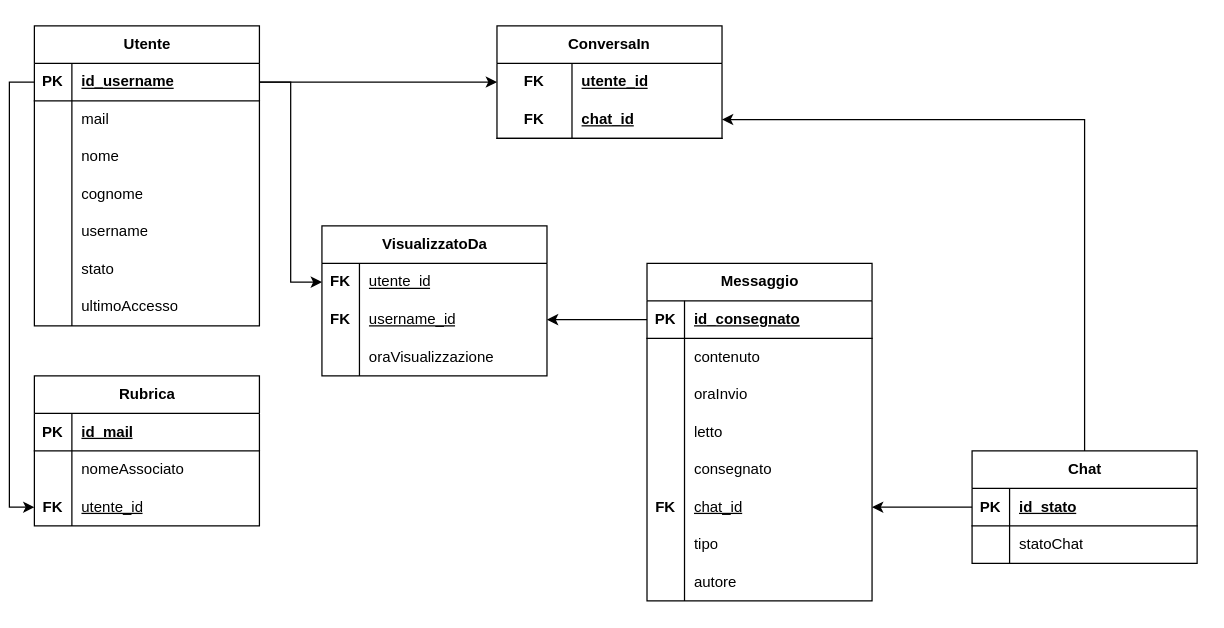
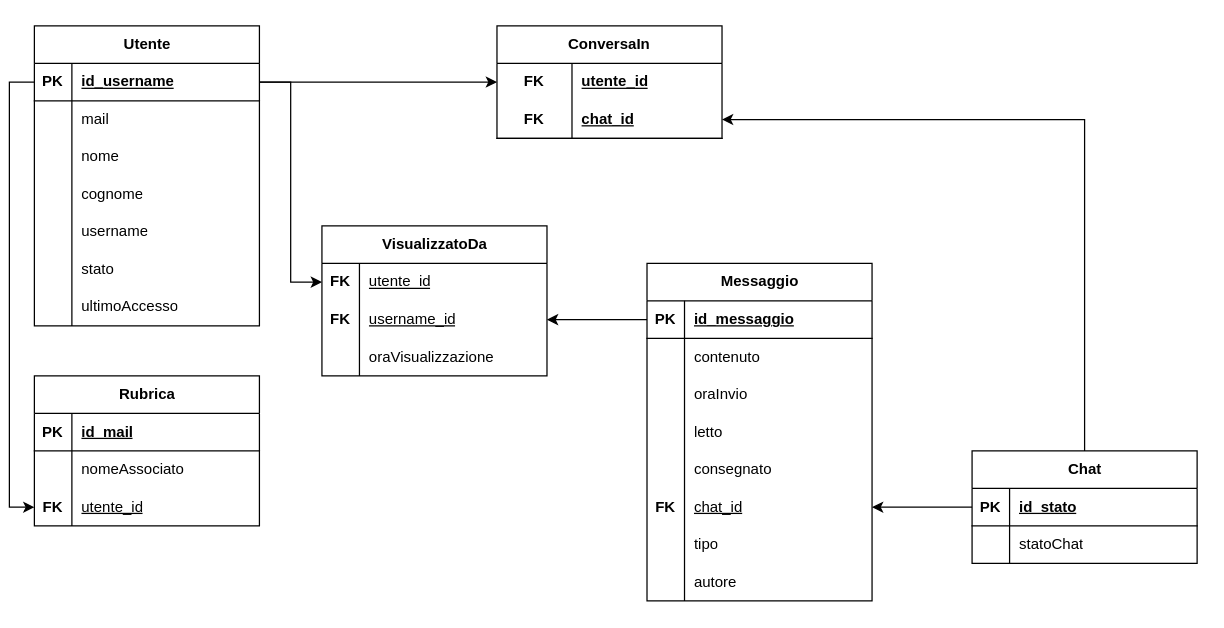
- <mxCell id="52" value="id_consegnato" style="shape=partialRectangle;connectable=0;fillColor=none;top=0;left=0;bottom=0;right=0;align=left;spacingLeft=6;fontStyle=5;overflow=hidden;whiteSpace=wrap;html=1;" vertex="1" parent="50"><mxGeometry x="30" width="150" height="30" as="geometry"><mxRectangle width="150" height="30" as="alternateBounds" /></mxGeometry></mxCell>
+ <mxCell id="52" value="id_messaggio" style="shape=partialRectangle;connectable=0;fillColor=none;top=0;left=0;bottom=0;right=0;align=left;spacingLeft=6;fontStyle=5;overflow=hidden;whiteSpace=wrap;html=1;" vertex="1" parent="50"><mxGeometry x="30" width="150" height="30" as="geometry"><mxRectangle width="150" height="30" as="alternateBounds" /></mxGeometry></mxCell>
